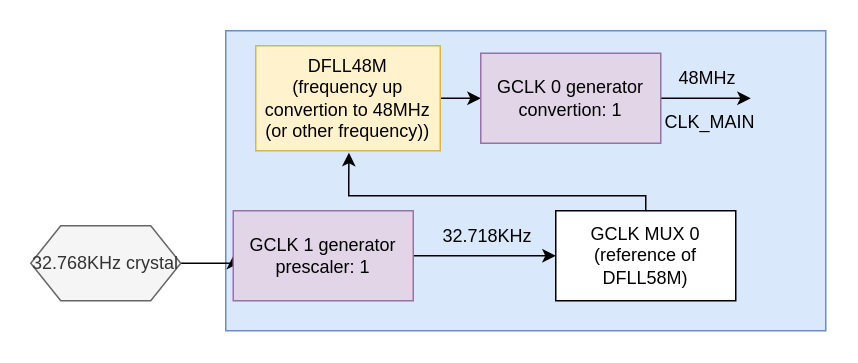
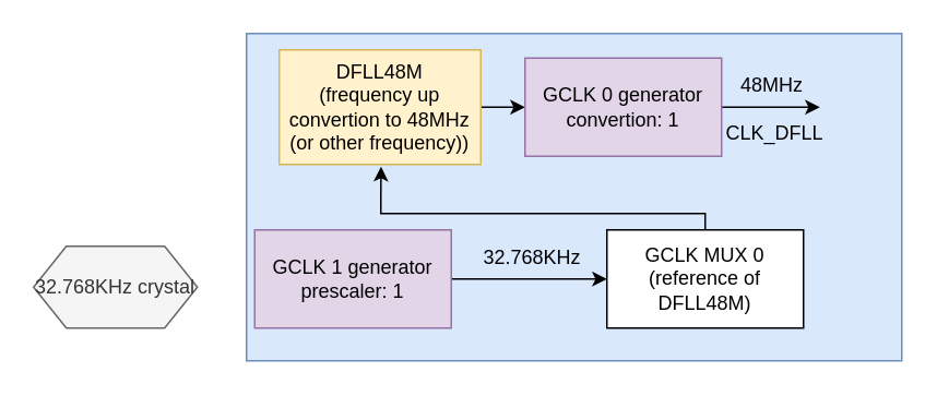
- <mxCell id="14" value="&lt;div style=&quot;text-align: center&quot;&gt;&lt;span&gt;&lt;font face=&quot;helvetica&quot;&gt;48MHz&amp;nbsp;&lt;/font&gt;&lt;/span&gt;&lt;/div&gt;&lt;div style=&quot;text-align: center&quot;&gt;&lt;span&gt;&lt;font face=&quot;helvetica&quot;&gt;&lt;br&gt;&lt;/font&gt;&lt;/span&gt;&lt;/div&gt;&lt;div style=&quot;text-align: center&quot;&gt;&lt;span&gt;&lt;font face=&quot;helvetica&quot;&gt;CLK_MAIN&lt;/font&gt;&lt;/span&gt;&lt;/div&gt;" style="text;whiteSpace=wrap;html=1;" vertex="1" parent="1"><mxGeometry x="441" y="38" width="67" height="50" as="geometry" /></mxCell>
+ <mxCell id="14" value="&lt;div style=&quot;text-align: center&quot;&gt;&lt;span&gt;&lt;font face=&quot;helvetica&quot;&gt;48MHz&amp;nbsp;&lt;/font&gt;&lt;/span&gt;&lt;/div&gt;&lt;div style=&quot;text-align: center&quot;&gt;&lt;span&gt;&lt;font face=&quot;helvetica&quot;&gt;&lt;br&gt;&lt;/font&gt;&lt;/span&gt;&lt;/div&gt;&lt;div style=&quot;text-align: center&quot;&gt;&lt;span&gt;&lt;font face=&quot;helvetica&quot;&gt;CLK_DFLL&lt;/font&gt;&lt;/span&gt;&lt;/div&gt;" style="text;whiteSpace=wrap;html=1;" vertex="1" parent="1"><mxGeometry x="441" y="38" width="67" height="50" as="geometry" /></mxCell>
- <mxCell id="7" value="&lt;div style=&quot;text-align: center&quot;&gt;&lt;span&gt;&lt;font face=&quot;helvetica&quot;&gt;32.718KHz&lt;/font&gt;&lt;/span&gt;&lt;/div&gt;" style="text;whiteSpace=wrap;html=1;" vertex="1" parent="1"><mxGeometry x="293" y="143" width="67" height="17" as="geometry" /></mxCell>
+ <mxCell id="7" value="&lt;div style=&quot;text-align: center&quot;&gt;&lt;span&gt;&lt;font face=&quot;helvetica&quot;&gt;32.768KHz&lt;/font&gt;&lt;/span&gt;&lt;/div&gt;" style="text;whiteSpace=wrap;html=1;" vertex="1" parent="1"><mxGeometry x="293" y="143" width="67" height="17" as="geometry" /></mxCell>
- <mxCell id="9" value="&lt;span&gt;GCLK MUX 0 (reference of DFLL58M)&lt;br&gt;&lt;/span&gt;" style="rounded=0;whiteSpace=wrap;html=1;" vertex="1" parent="1"><mxGeometry x="370" y="140" width="120" height="60" as="geometry" /></mxCell>
+ <mxCell id="9" value="&lt;span&gt;GCLK MUX 0 (reference of DFLL48M)&lt;br&gt;&lt;/span&gt;" style="rounded=0;whiteSpace=wrap;html=1;" vertex="1" parent="1"><mxGeometry x="370" y="140" width="120" height="60" as="geometry" /></mxCell>
- <mxCell id="3" style="edgeStyle=orthogonalEdgeStyle;rounded=0;orthogonalLoop=1;jettySize=auto;html=1;exitX=1;exitY=0.5;exitDx=0;exitDy=0;entryX=0;entryY=0.5;entryDx=0;entryDy=0;" edge="1" parent="1" source="4" target="6"><mxGeometry relative="1" as="geometry" /></mxCell>
